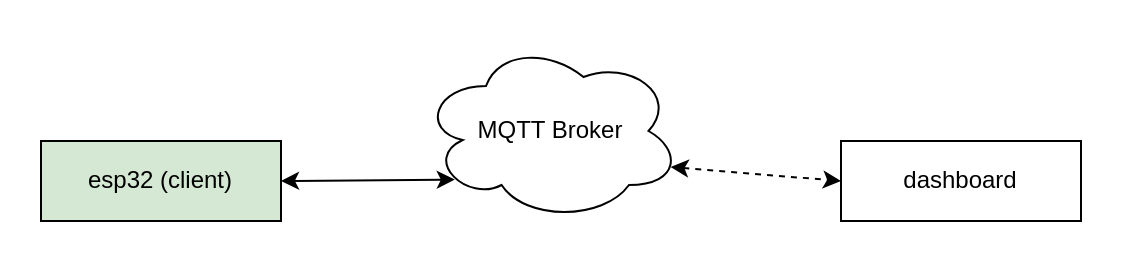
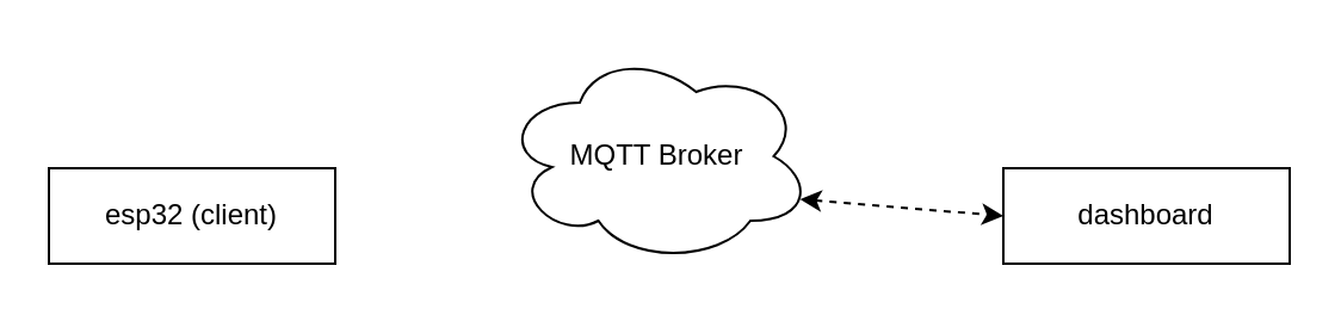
- <mxCell id="5" value="" style="endArrow=classic;startArrow=classic;html=1;rounded=0;exitX=1;exitY=0.5;exitDx=0;exitDy=0;entryX=0.13;entryY=0.77;entryDx=0;entryDy=0;entryPerimeter=0;" parent="1" source="3" target="2" edge="1"><mxGeometry width="50" height="50" relative="1" as="geometry"><mxPoint x="150" y="40" as="sourcePoint" /><mxPoint x="200" y="-10" as="targetPoint" /></mxGeometry></mxCell>
- <mxCell id="3" value="esp32 (client)" style="rounded=0;whiteSpace=wrap;html=1;fillColor=#d5e8d4;" parent="1" vertex="1"><mxGeometry x="20" y="70" width="120" height="40" as="geometry" /></mxCell>
+ <mxCell id="3" value="esp32 (client)" style="rounded=0;whiteSpace=wrap;html=1;" parent="1" vertex="1"><mxGeometry x="20" y="70" width="120" height="40" as="geometry" /></mxCell>
